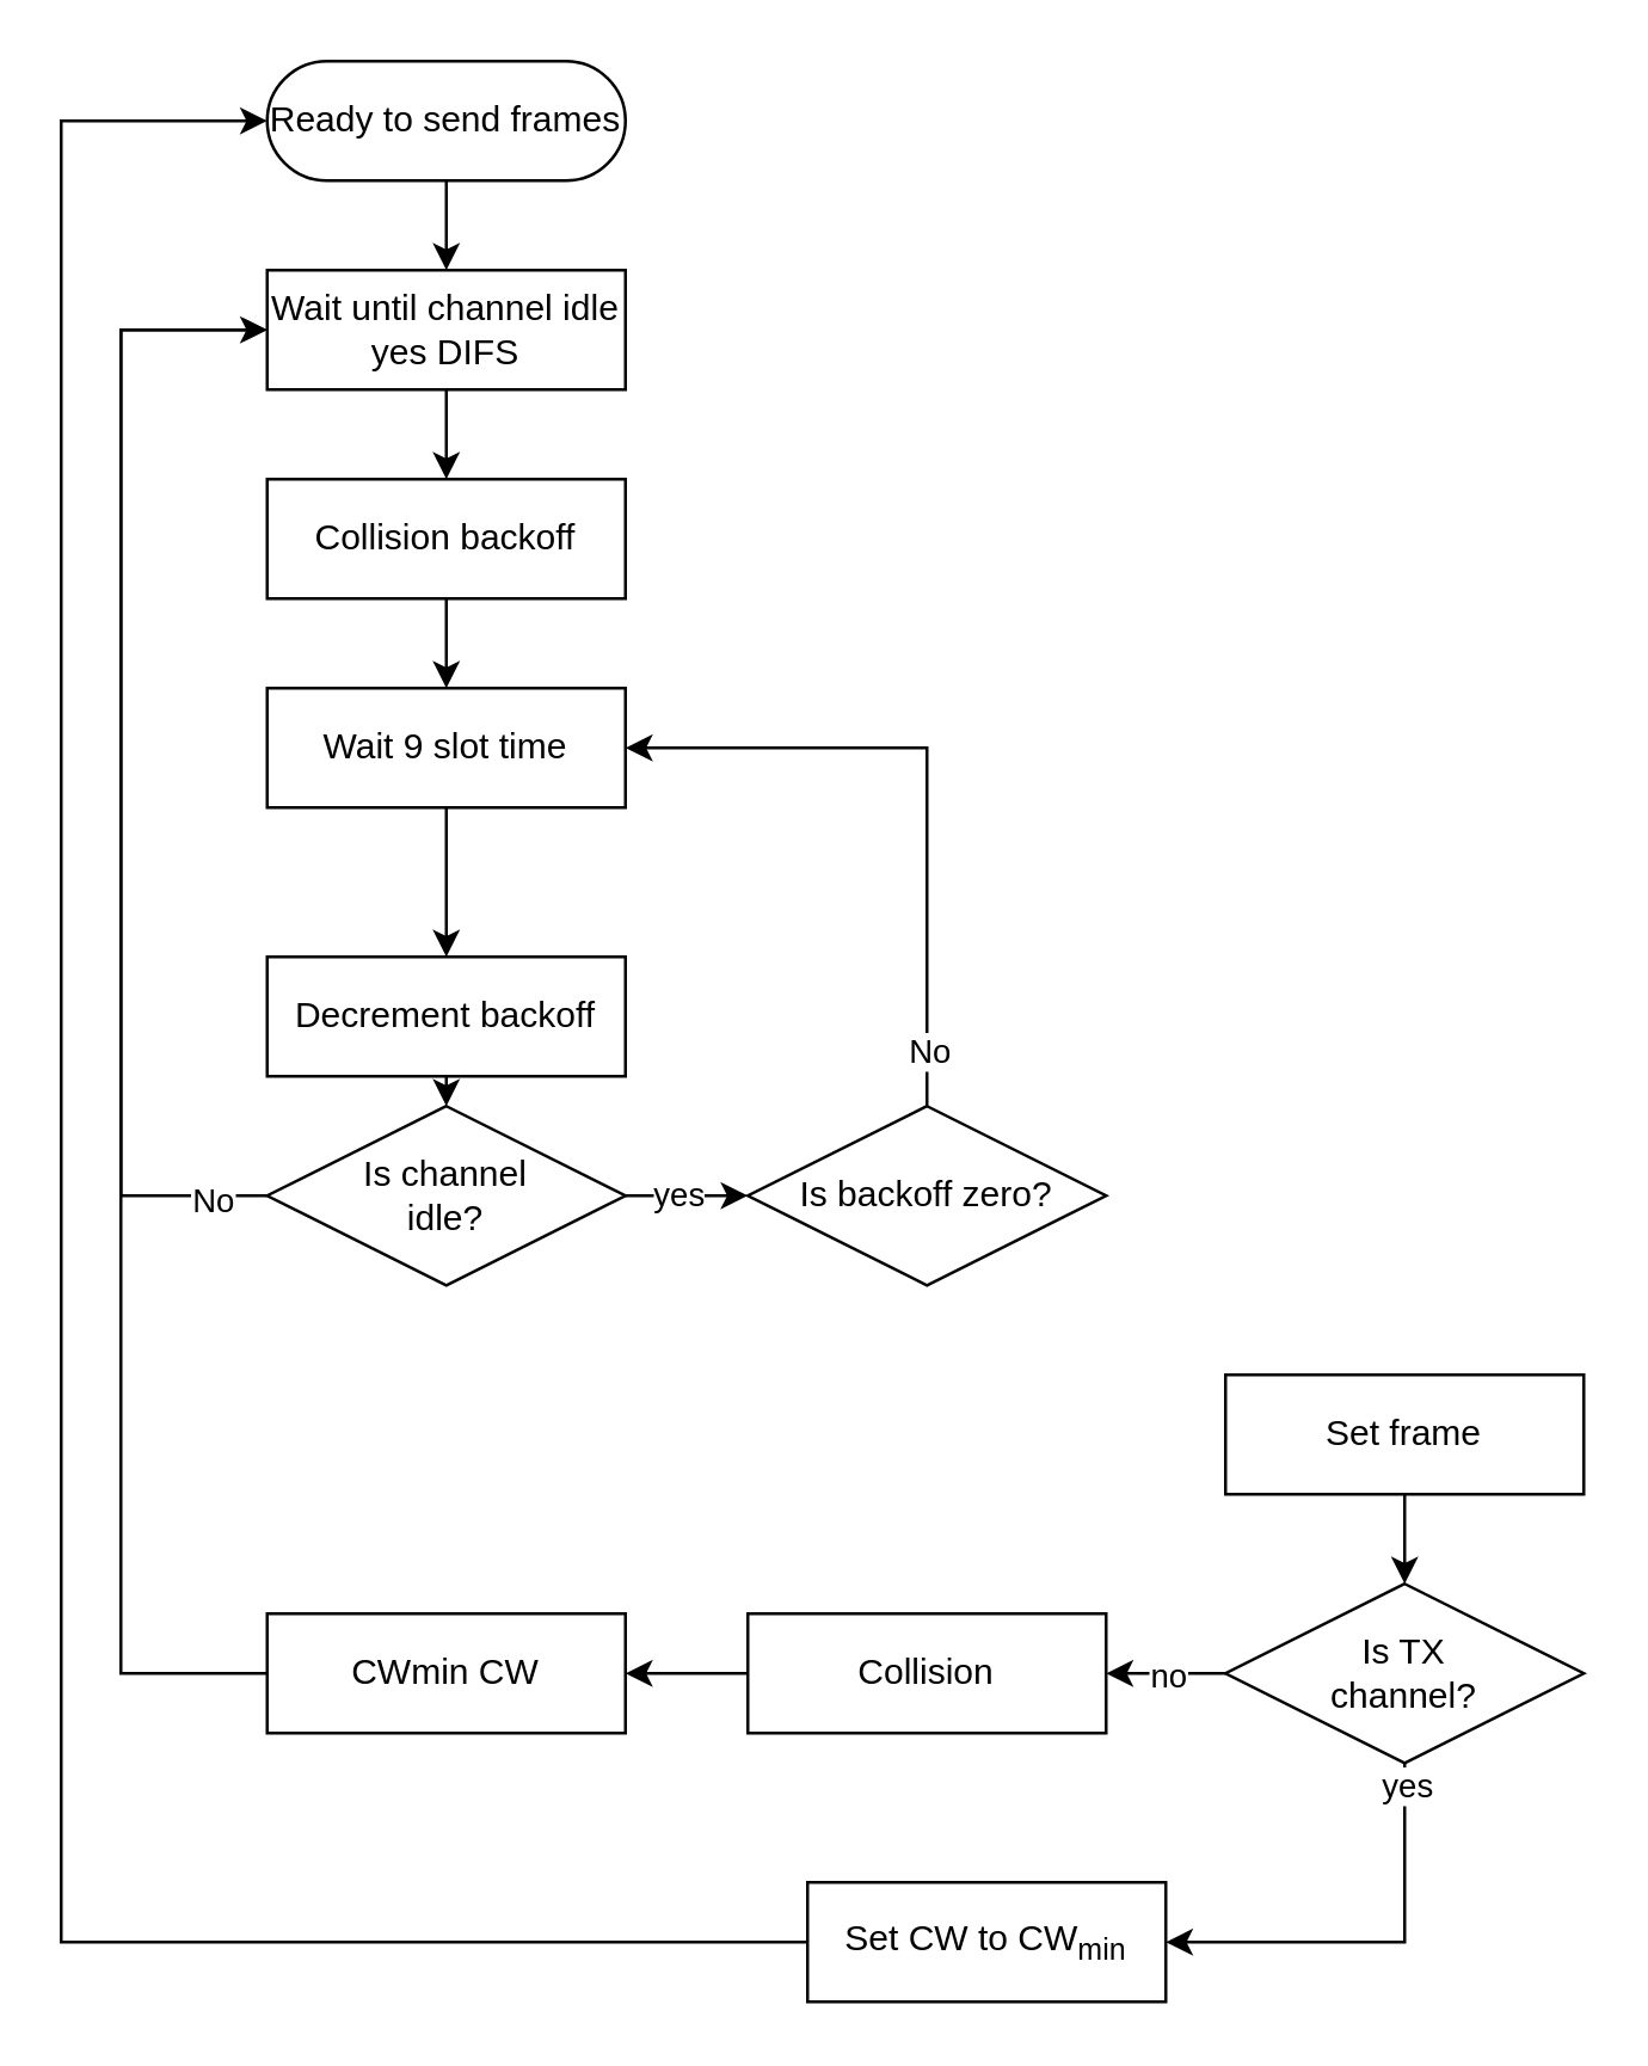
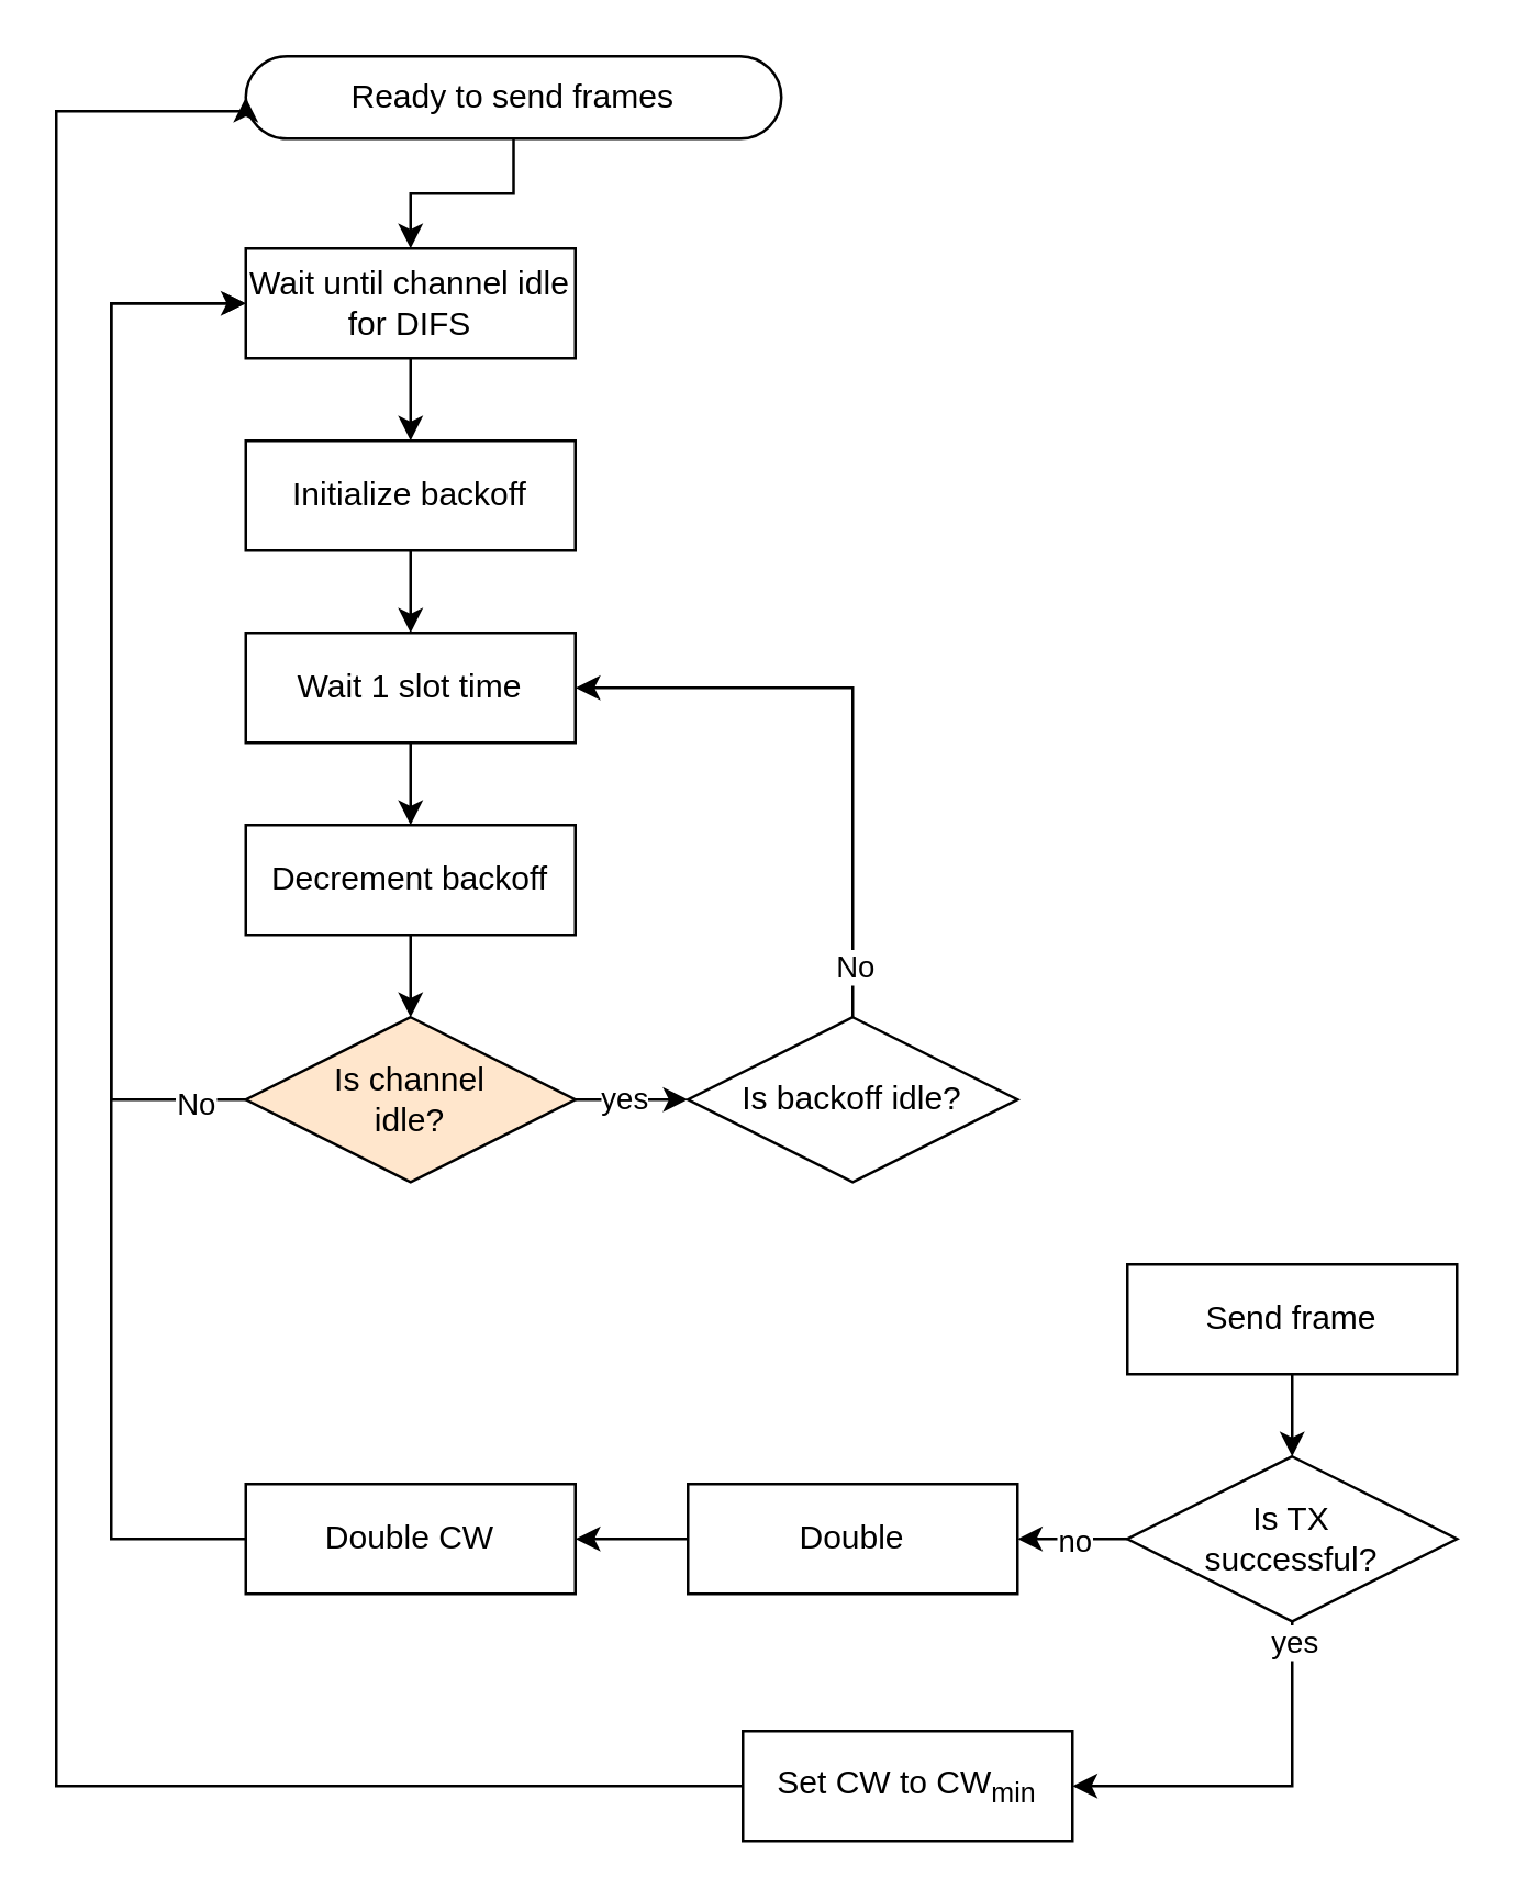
- <mxCell id="3" value="Ready to send frames" style="rounded=1;whiteSpace=wrap;html=1;arcSize=50;" parent="1" vertex="1"><mxGeometry x="89" y="20" width="120" height="40" as="geometry" /></mxCell>
+ <mxCell id="3" value="Ready to send frames" style="rounded=1;whiteSpace=wrap;html=1;arcSize=50;" parent="1" vertex="1"><mxGeometry x="89" y="20" width="195" height="30" as="geometry" /></mxCell>
- <mxCell id="5" value="Wait until channel idle yes DIFS" style="rounded=0;whiteSpace=wrap;html=1;" parent="1" vertex="1"><mxGeometry x="89" y="90" width="120" height="40" as="geometry" /></mxCell>
+ <mxCell id="5" value="Wait until channel idle for DIFS" style="rounded=0;whiteSpace=wrap;html=1;" parent="1" vertex="1"><mxGeometry x="89" y="90" width="120" height="40" as="geometry" /></mxCell>
- <mxCell id="31" value="Collision backoff" style="rounded=0;whiteSpace=wrap;html=1;" vertex="1" parent="1"><mxGeometry x="89" y="160" width="120" height="40" as="geometry" /></mxCell>
+ <mxCell id="31" value="Initialize backoff" style="rounded=0;whiteSpace=wrap;html=1;" vertex="1" parent="1"><mxGeometry x="89" y="160" width="120" height="40" as="geometry" /></mxCell>
- <mxCell id="29" value="Wait 9 slot time" style="rounded=0;whiteSpace=wrap;html=1;" vertex="1" parent="1"><mxGeometry x="89" y="230" width="120" height="40" as="geometry" /></mxCell>
+ <mxCell id="29" value="Wait 1 slot time" style="rounded=0;whiteSpace=wrap;html=1;" vertex="1" parent="1"><mxGeometry x="89" y="230" width="120" height="40" as="geometry" /></mxCell>
- <mxCell id="27" value="Decrement backoff" style="rounded=0;whiteSpace=wrap;html=1;" vertex="1" parent="1"><mxGeometry x="89" y="320" width="120" height="40" as="geometry" /></mxCell>
+ <mxCell id="27" value="Decrement backoff" style="rounded=0;whiteSpace=wrap;html=1;" vertex="1" parent="1"><mxGeometry x="89" y="300" width="120" height="40" as="geometry" /></mxCell>
- <mxCell id="9" value="Is channel&lt;div&gt;idle?&lt;/div&gt;" style="rhombus;whiteSpace=wrap;html=1;" parent="1" vertex="1"><mxGeometry x="89" y="370" width="120" height="60" as="geometry" /></mxCell>
+ <mxCell id="9" value="Is channel&lt;div&gt;idle?&lt;/div&gt;" style="rhombus;whiteSpace=wrap;html=1;fillColor=#ffe6cc;" parent="1" vertex="1"><mxGeometry x="89" y="370" width="120" height="60" as="geometry" /></mxCell>
- <mxCell id="12" value="Is backoff zero?" style="rhombus;whiteSpace=wrap;html=1;" parent="1" vertex="1"><mxGeometry x="250" y="370" width="120" height="60" as="geometry" /></mxCell>
+ <mxCell id="12" value="Is backoff idle?" style="rhombus;whiteSpace=wrap;html=1;" parent="1" vertex="1"><mxGeometry x="250" y="370" width="120" height="60" as="geometry" /></mxCell>
- <mxCell id="13" value="Set frame" style="rounded=0;whiteSpace=wrap;html=1;" parent="1" vertex="1"><mxGeometry x="410" y="460" width="120" height="40" as="geometry" /></mxCell>
+ <mxCell id="13" value="Send frame" style="rounded=0;whiteSpace=wrap;html=1;" parent="1" vertex="1"><mxGeometry x="410" y="460" width="120" height="40" as="geometry" /></mxCell>
- <mxCell id="23" value="CWmin CW" style="rounded=0;whiteSpace=wrap;html=1;" parent="1" vertex="1"><mxGeometry x="89" y="540" width="120" height="40" as="geometry" /></mxCell>
+ <mxCell id="23" value="Double CW" style="rounded=0;whiteSpace=wrap;html=1;" parent="1" vertex="1"><mxGeometry x="89" y="540" width="120" height="40" as="geometry" /></mxCell>
- <mxCell id="21" value="Collision" style="rounded=0;whiteSpace=wrap;html=1;" parent="1" vertex="1"><mxGeometry x="250" y="540" width="120" height="40" as="geometry" /></mxCell>
+ <mxCell id="21" value="Double" style="rounded=0;whiteSpace=wrap;html=1;" parent="1" vertex="1"><mxGeometry x="250" y="540" width="120" height="40" as="geometry" /></mxCell>
- <mxCell id="19" value="Is TX&lt;div&gt;channel?&lt;/div&gt;" style="rhombus;whiteSpace=wrap;html=1;" parent="1" vertex="1"><mxGeometry x="410" y="530" width="120" height="60" as="geometry" /></mxCell>
+ <mxCell id="19" value="Is TX&lt;div&gt;successful?&lt;/div&gt;" style="rhombus;whiteSpace=wrap;html=1;" parent="1" vertex="1"><mxGeometry x="410" y="530" width="120" height="60" as="geometry" /></mxCell>
